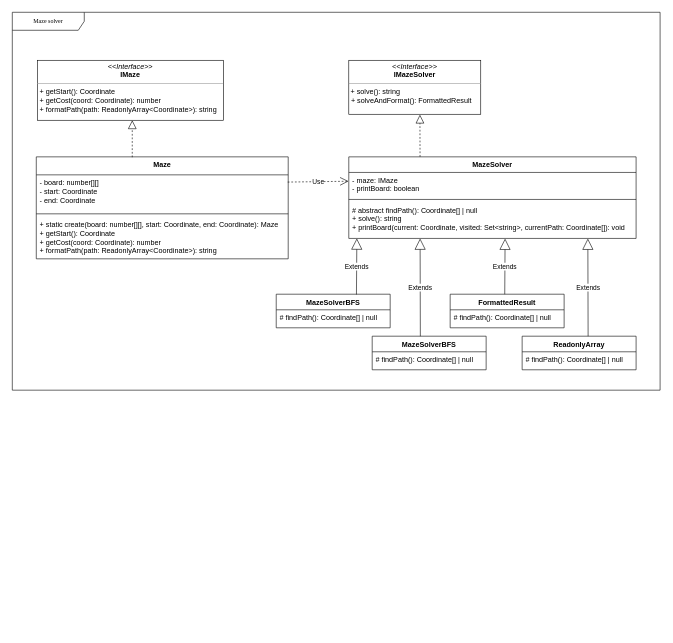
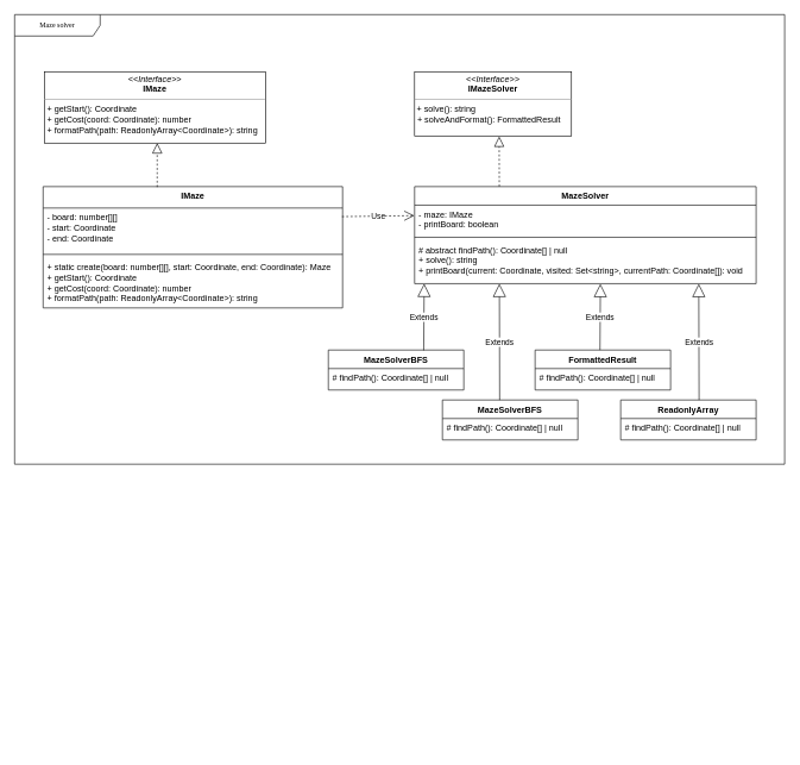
- <mxCell id="8" value="Maze" style="swimlane;fontStyle=1;align=center;verticalAlign=top;childLayout=stackLayout;horizontal=1;startSize=30;horizontalStack=0;resizeParent=1;resizeParentMax=0;resizeLast=0;collapsible=1;marginBottom=0;whiteSpace=wrap;html=1;" vertex="1" parent="1"><mxGeometry x="60" y="261" width="420" height="170" as="geometry"><mxRectangle x="60" y="270" width="100" height="30" as="alternateBounds" /></mxGeometry></mxCell>
+ <mxCell id="8" value="IMaze" style="swimlane;fontStyle=1;align=center;verticalAlign=top;childLayout=stackLayout;horizontal=1;startSize=30;horizontalStack=0;resizeParent=1;resizeParentMax=0;resizeLast=0;collapsible=1;marginBottom=0;whiteSpace=wrap;html=1;" vertex="1" parent="1"><mxGeometry x="60" y="261" width="420" height="170" as="geometry"><mxRectangle x="60" y="270" width="100" height="30" as="alternateBounds" /></mxGeometry></mxCell>
